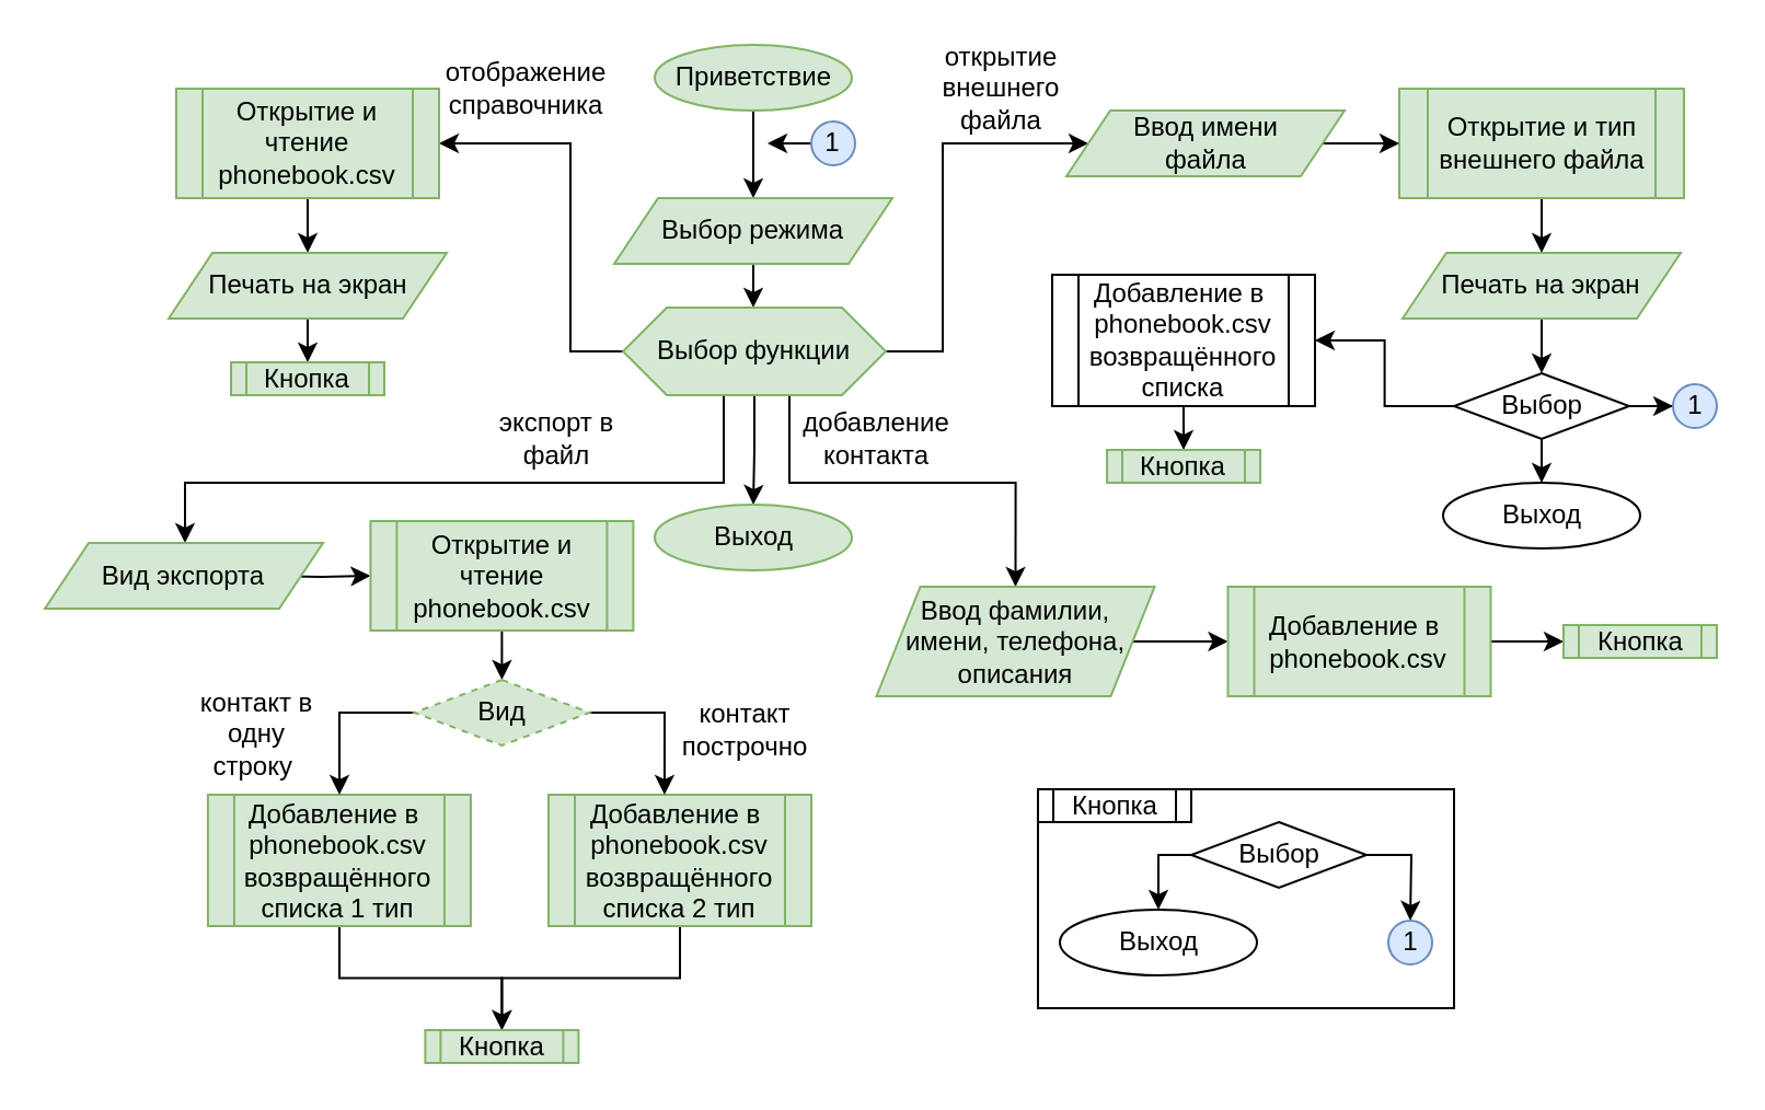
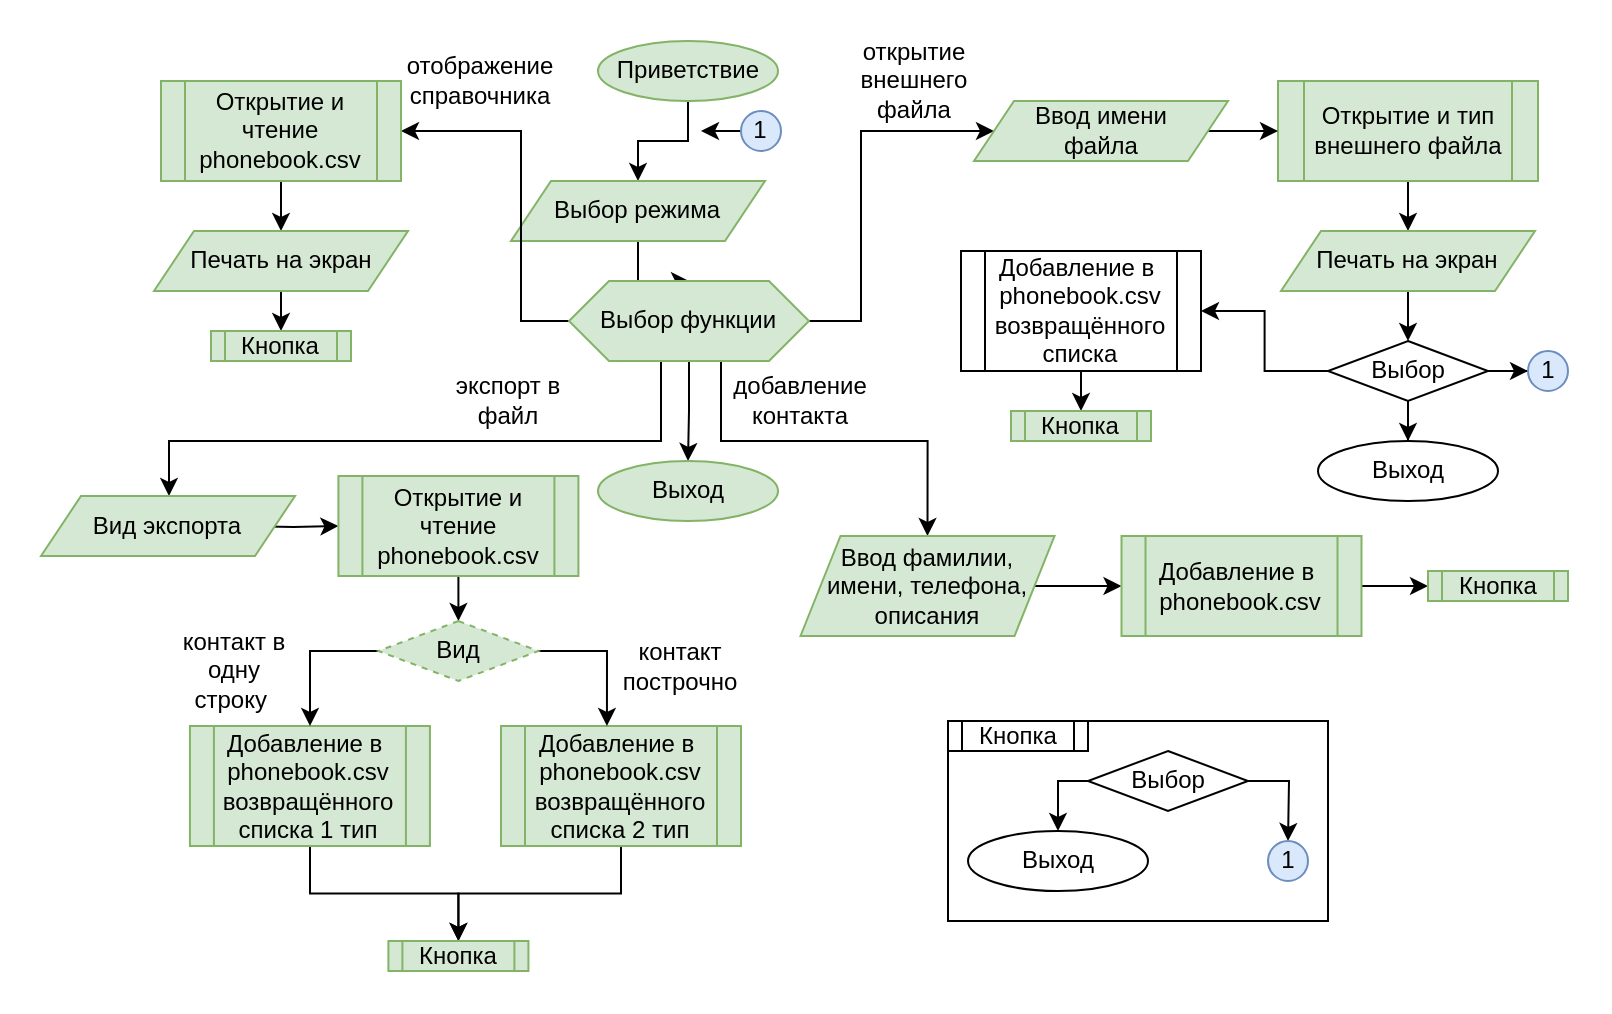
- <mxCell id="6" value="Выбор режима" style="shape=parallelogram;perimeter=parallelogramPerimeter;whiteSpace=wrap;html=1;fixedSize=1;fillColor=#d5e8d4;strokeColor=#82b366;" parent="1" vertex="1"><mxGeometry x="280" y="90" width="127" height="30" as="geometry" /></mxCell>
+ <mxCell id="6" value="Выбор режима" style="shape=parallelogram;perimeter=parallelogramPerimeter;whiteSpace=wrap;html=1;fixedSize=1;fillColor=#d5e8d4;strokeColor=#82b366;" parent="1" vertex="1"><mxGeometry x="255" y="90" width="127" height="30" as="geometry" /></mxCell>
